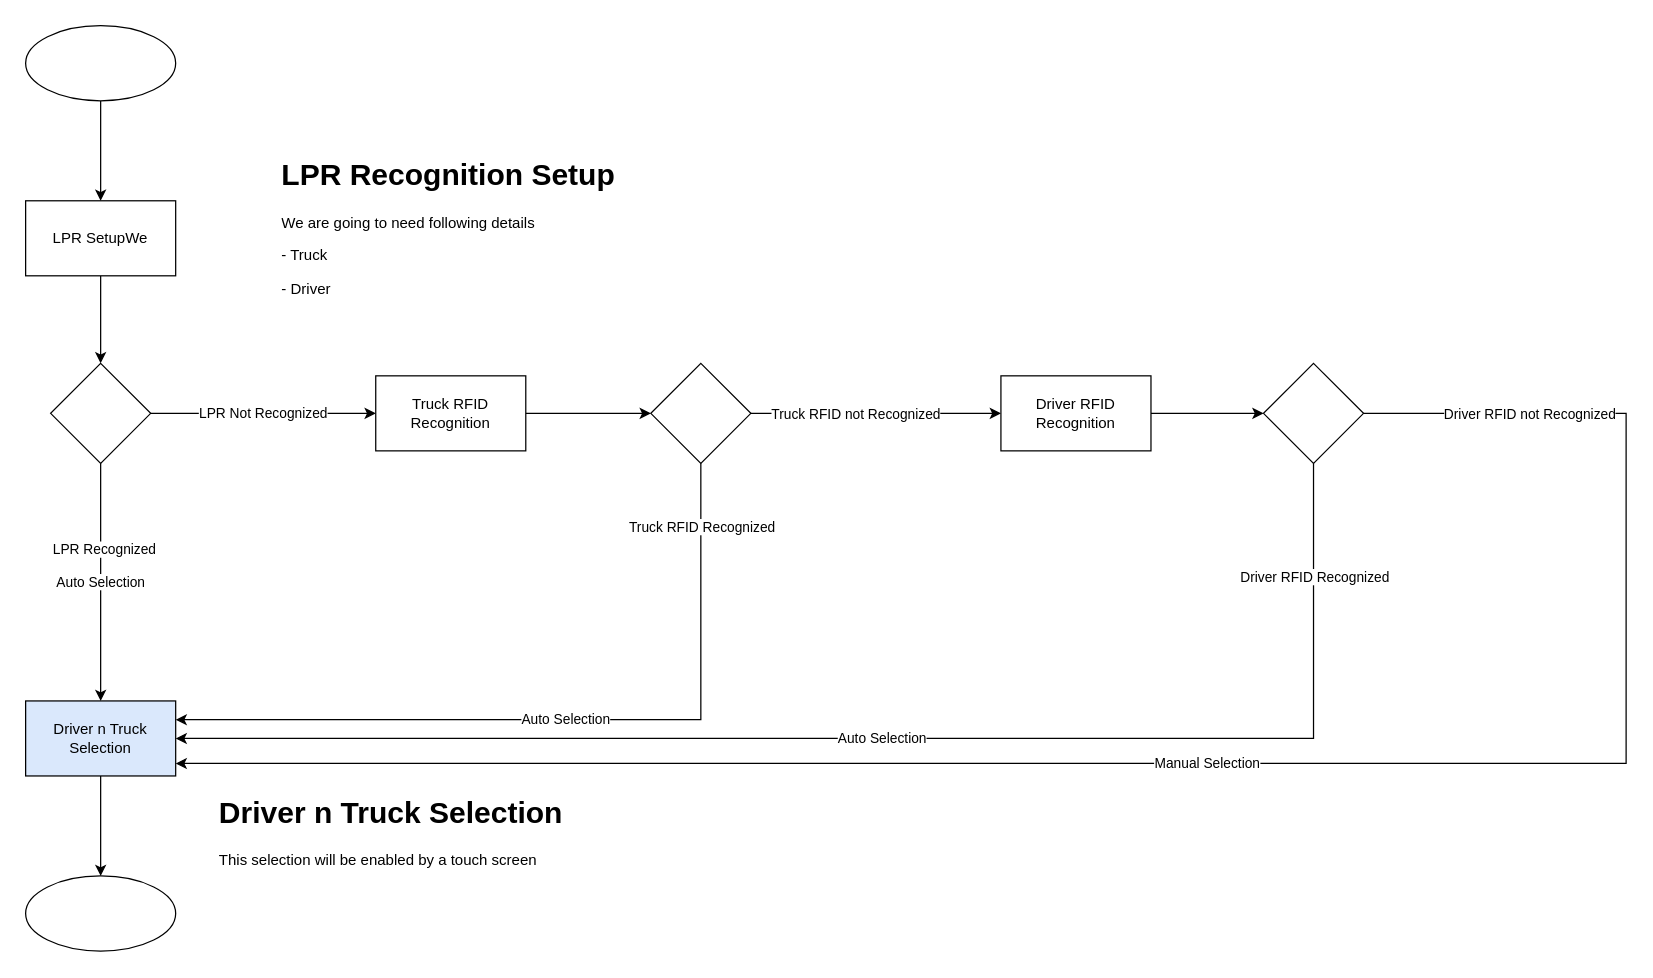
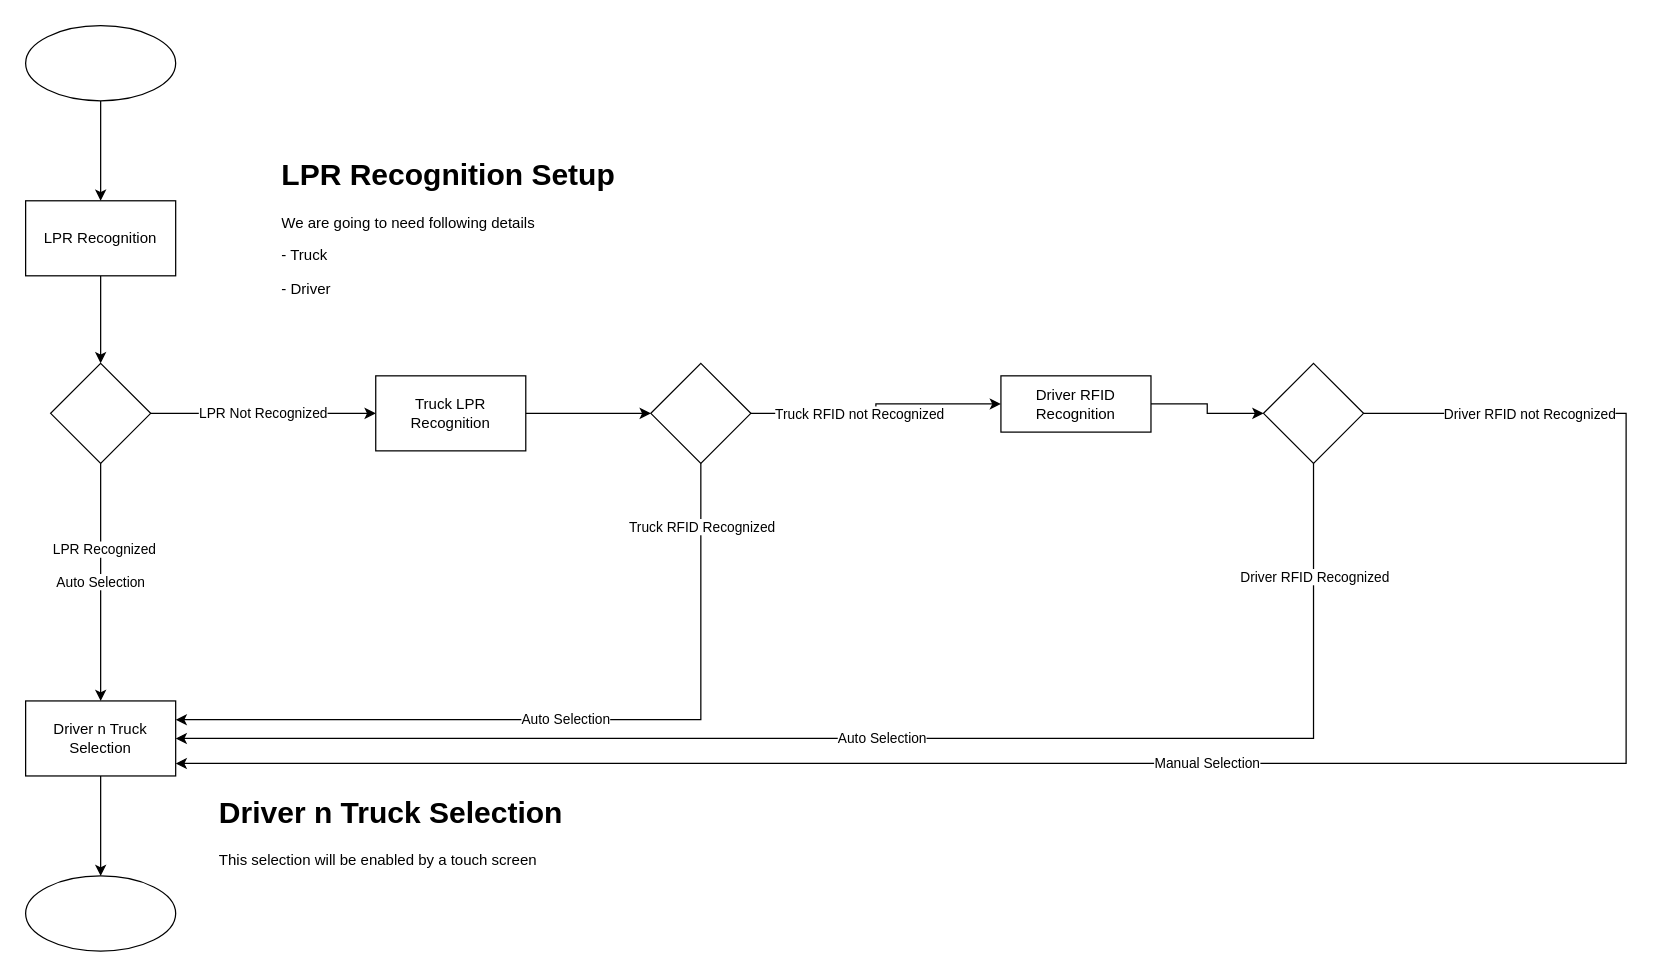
- <mxCell id="3" value="LPR SetupWe" style="whiteSpace=wrap;html=1;" parent="1" vertex="1"><mxGeometry x="20" y="160" width="120" height="60" as="geometry" /></mxCell>
+ <mxCell id="3" value="LPR Recognition" style="whiteSpace=wrap;html=1;" parent="1" vertex="1"><mxGeometry x="20" y="160" width="120" height="60" as="geometry" /></mxCell>
- <mxCell id="11" value="Truck RFID Recognition" style="rounded=0;whiteSpace=wrap;html=1;" parent="1" vertex="1"><mxGeometry x="300" y="300" width="120" height="60" as="geometry" /></mxCell>
+ <mxCell id="11" value="Truck LPR Recognition" style="rounded=0;whiteSpace=wrap;html=1;" parent="1" vertex="1"><mxGeometry x="300" y="300" width="120" height="60" as="geometry" /></mxCell>
- <mxCell id="18" value="Driver RFID Recognition" style="whiteSpace=wrap;html=1;rounded=0;" parent="1" vertex="1"><mxGeometry x="800" y="300" width="120" height="60" as="geometry" /></mxCell>
+ <mxCell id="18" value="Driver RFID Recognition" style="whiteSpace=wrap;html=1;rounded=0;" parent="1" vertex="1"><mxGeometry x="800" y="300" width="120" height="45" as="geometry" /></mxCell>
- <mxCell id="9" value="Driver n Truck Selection" style="whiteSpace=wrap;html=1;fillColor=#dae8fc;" parent="1" vertex="1"><mxGeometry x="20" y="560" width="120" height="60" as="geometry" /></mxCell>
+ <mxCell id="9" value="Driver n Truck Selection" style="whiteSpace=wrap;html=1;" parent="1" vertex="1"><mxGeometry x="20" y="560" width="120" height="60" as="geometry" /></mxCell>
